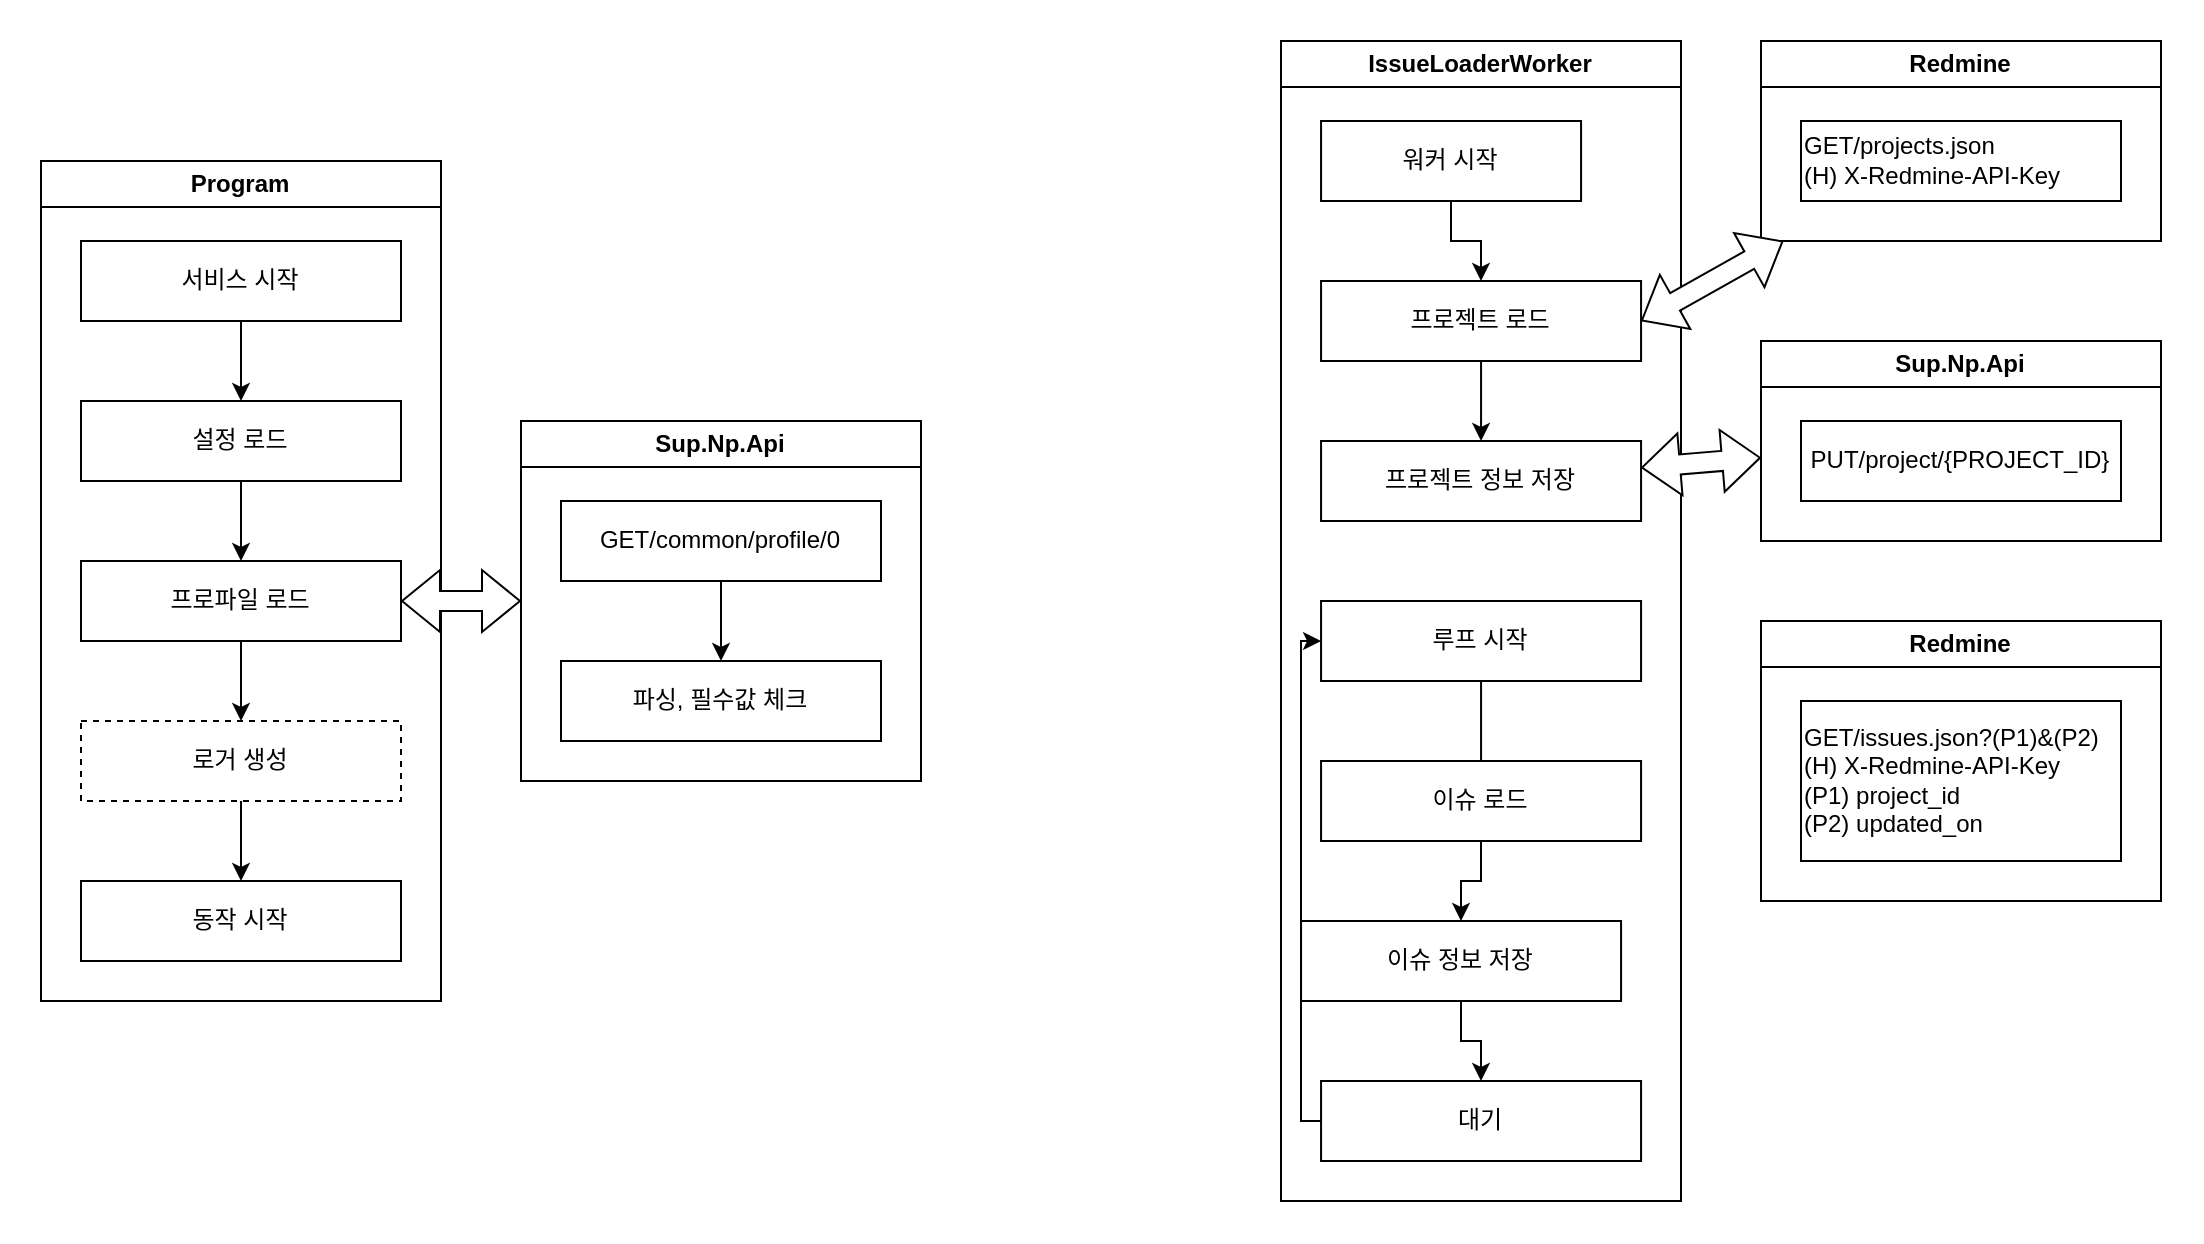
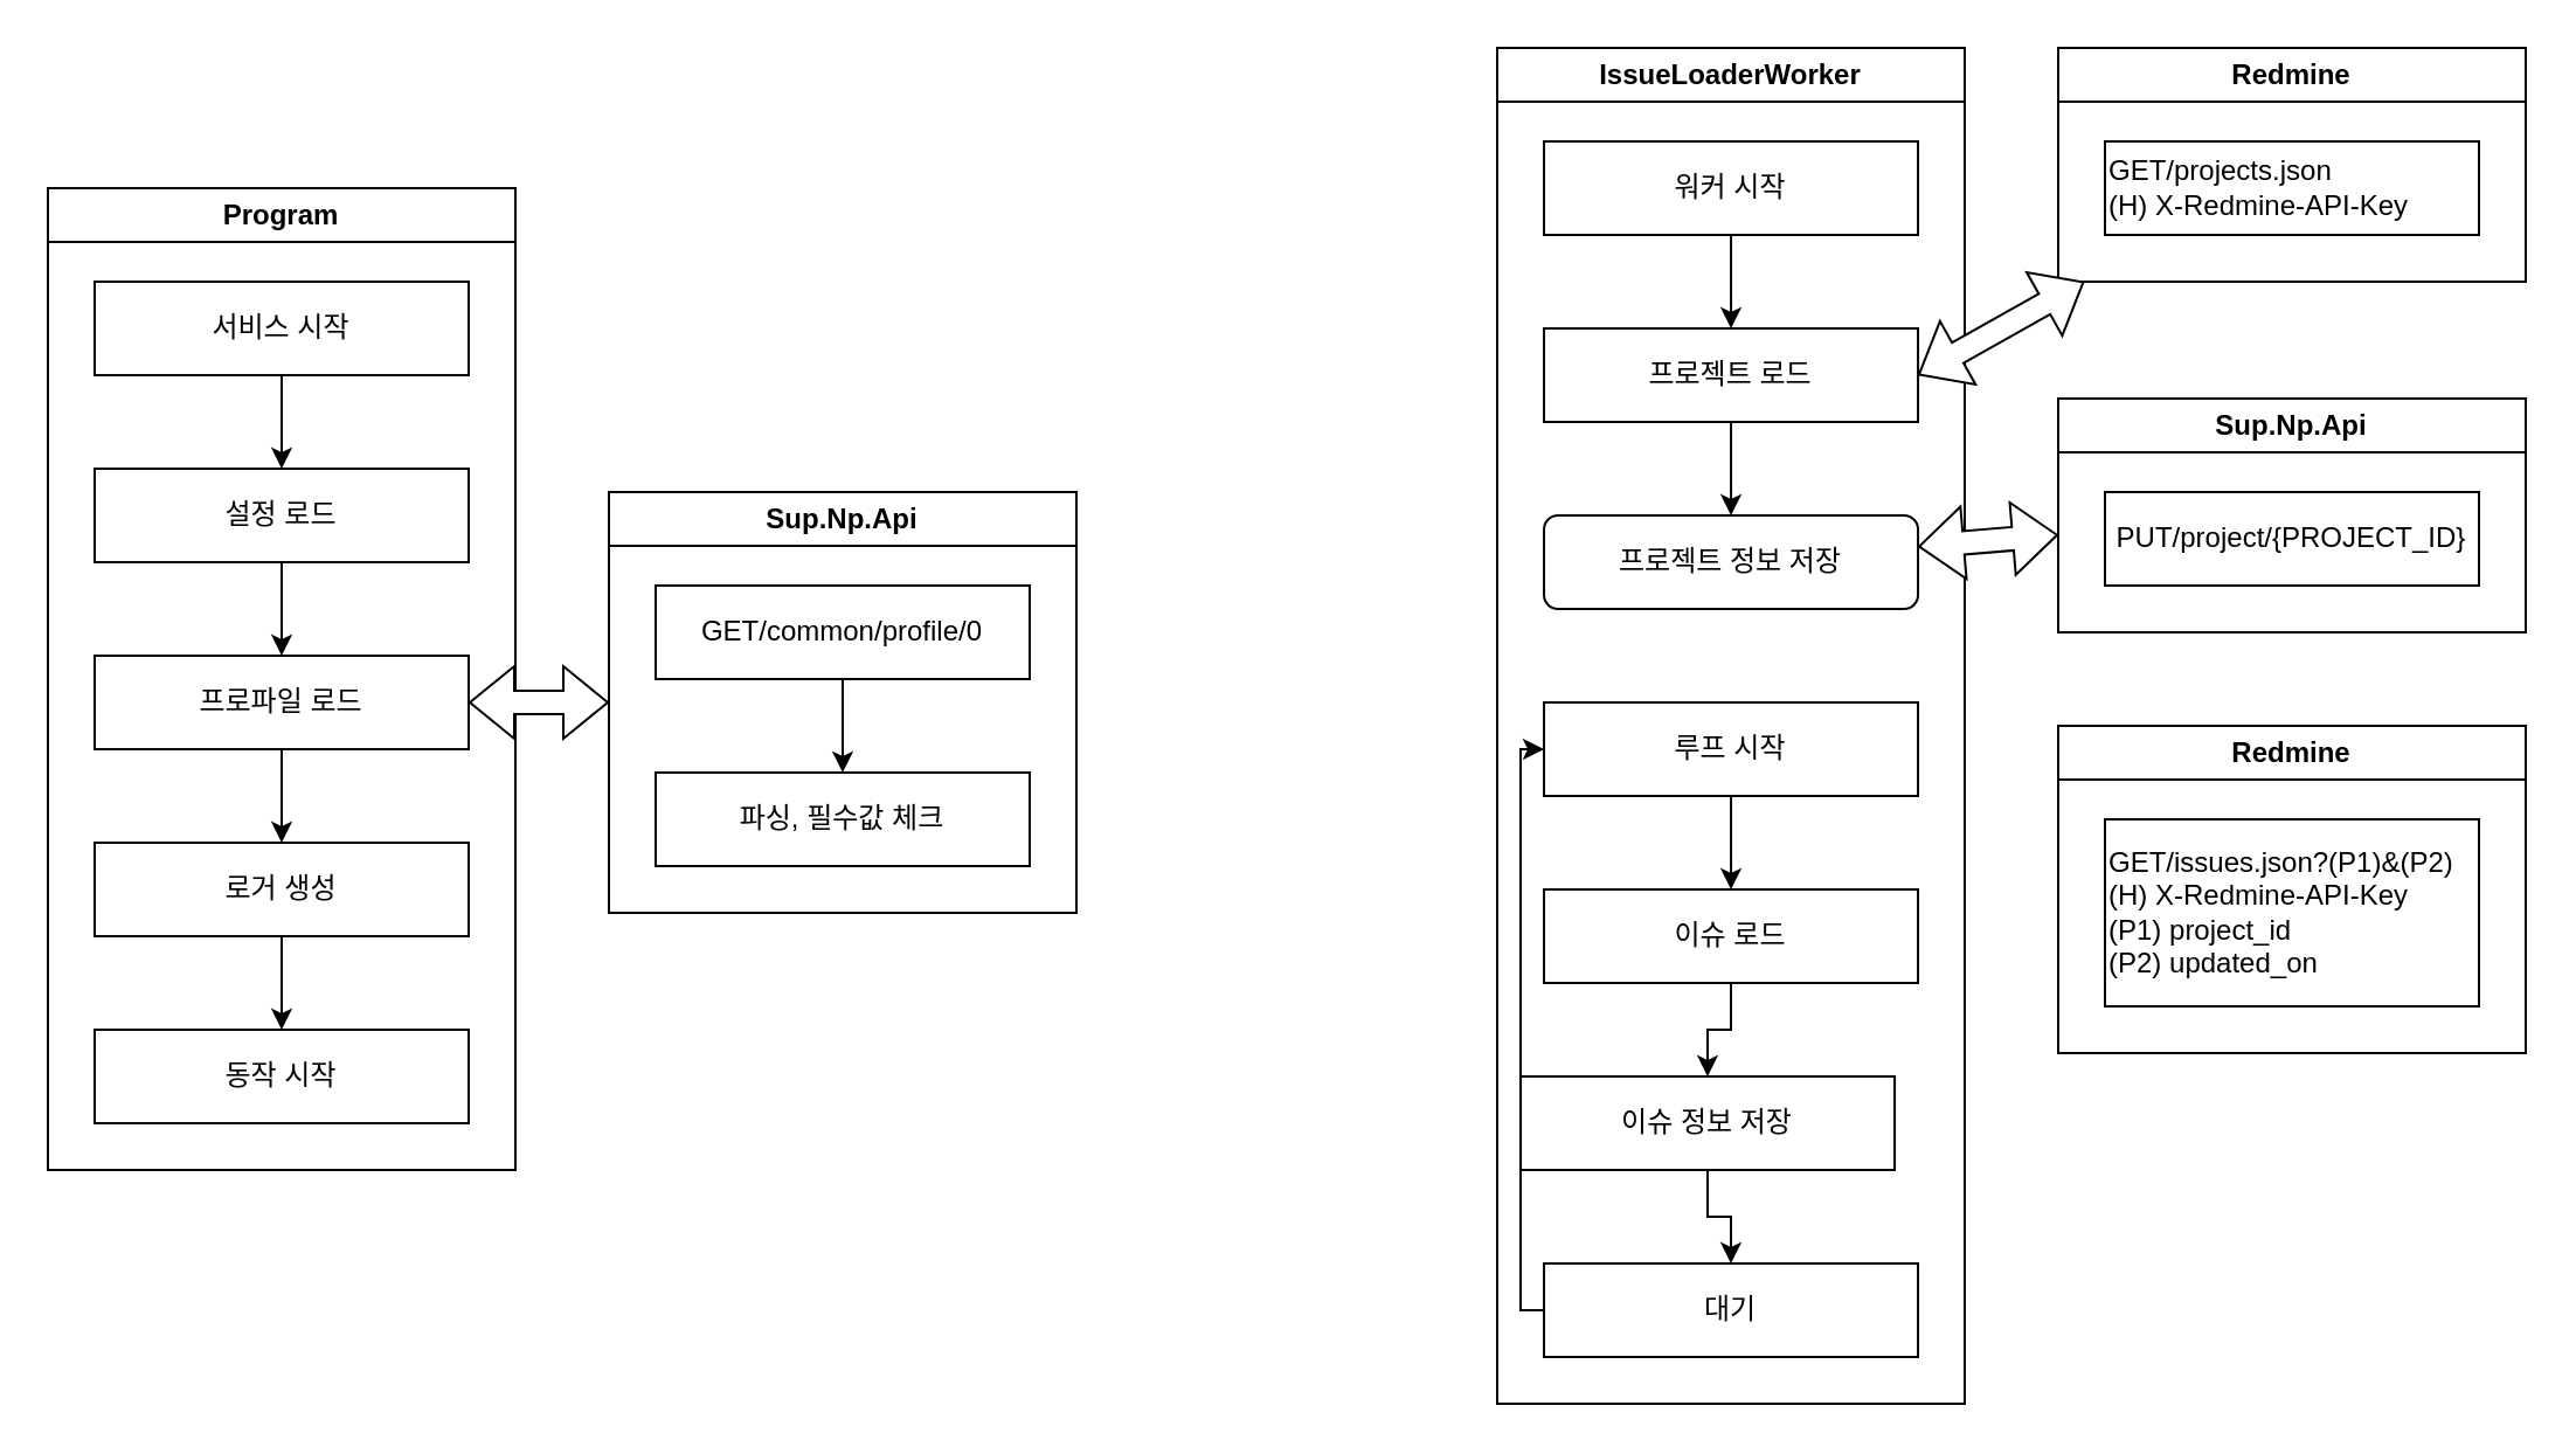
- <mxCell id="17" value="워커 시작" style="rounded=0;whiteSpace=wrap;html=1;" vertex="1" parent="16"><mxGeometry x="20.03" y="40" width="130" height="40" as="geometry" /></mxCell>
+ <mxCell id="17" value="워커 시작" style="rounded=0;whiteSpace=wrap;html=1;" vertex="1" parent="16"><mxGeometry x="20.03" y="40" width="160" height="40" as="geometry" /></mxCell>
- <mxCell id="25" value="프로젝트 정보 저장" style="rounded=0;whiteSpace=wrap;html=1;" vertex="1" parent="16"><mxGeometry x="20.03" y="200" width="160" height="40" as="geometry" /></mxCell>
+ <mxCell id="25" value="프로젝트 정보 저장" style="whiteSpace=wrap;html=1;rounded=1;" vertex="1" parent="16"><mxGeometry x="20.03" y="200" width="160" height="40" as="geometry" /></mxCell>
- <mxCell id="22" style="edgeStyle=orthogonalEdgeStyle;rounded=0;orthogonalLoop=1;jettySize=auto;html=1;endArrow=none;" edge="1" parent="16" source="20" target="21"><mxGeometry relative="1" as="geometry" /></mxCell>
+ <mxCell id="22" style="edgeStyle=orthogonalEdgeStyle;rounded=0;orthogonalLoop=1;jettySize=auto;html=1;" edge="1" parent="16" source="20" target="21"><mxGeometry relative="1" as="geometry" /></mxCell>
- <mxCell id="9" value="로거 생성" style="rounded=0;whiteSpace=wrap;html=1;dashed=1;" vertex="1" parent="1"><mxGeometry x="40" y="360" width="160" height="40" as="geometry" /></mxCell>
+ <mxCell id="9" value="로거 생성" style="rounded=0;whiteSpace=wrap;html=1;" vertex="1" parent="1"><mxGeometry x="40" y="360" width="160" height="40" as="geometry" /></mxCell>
